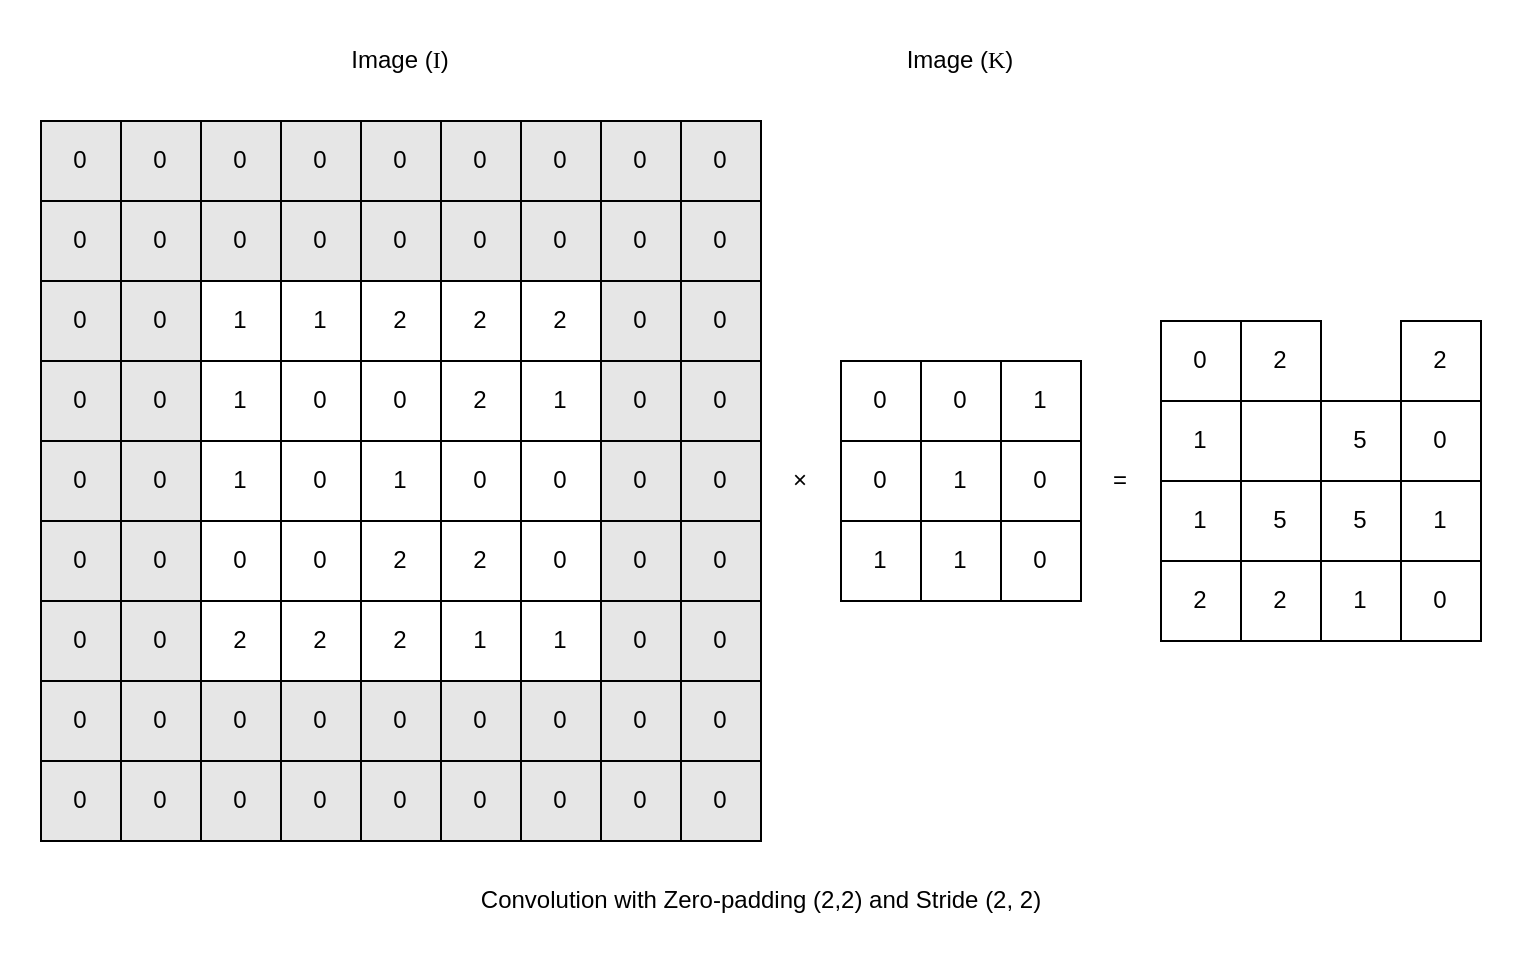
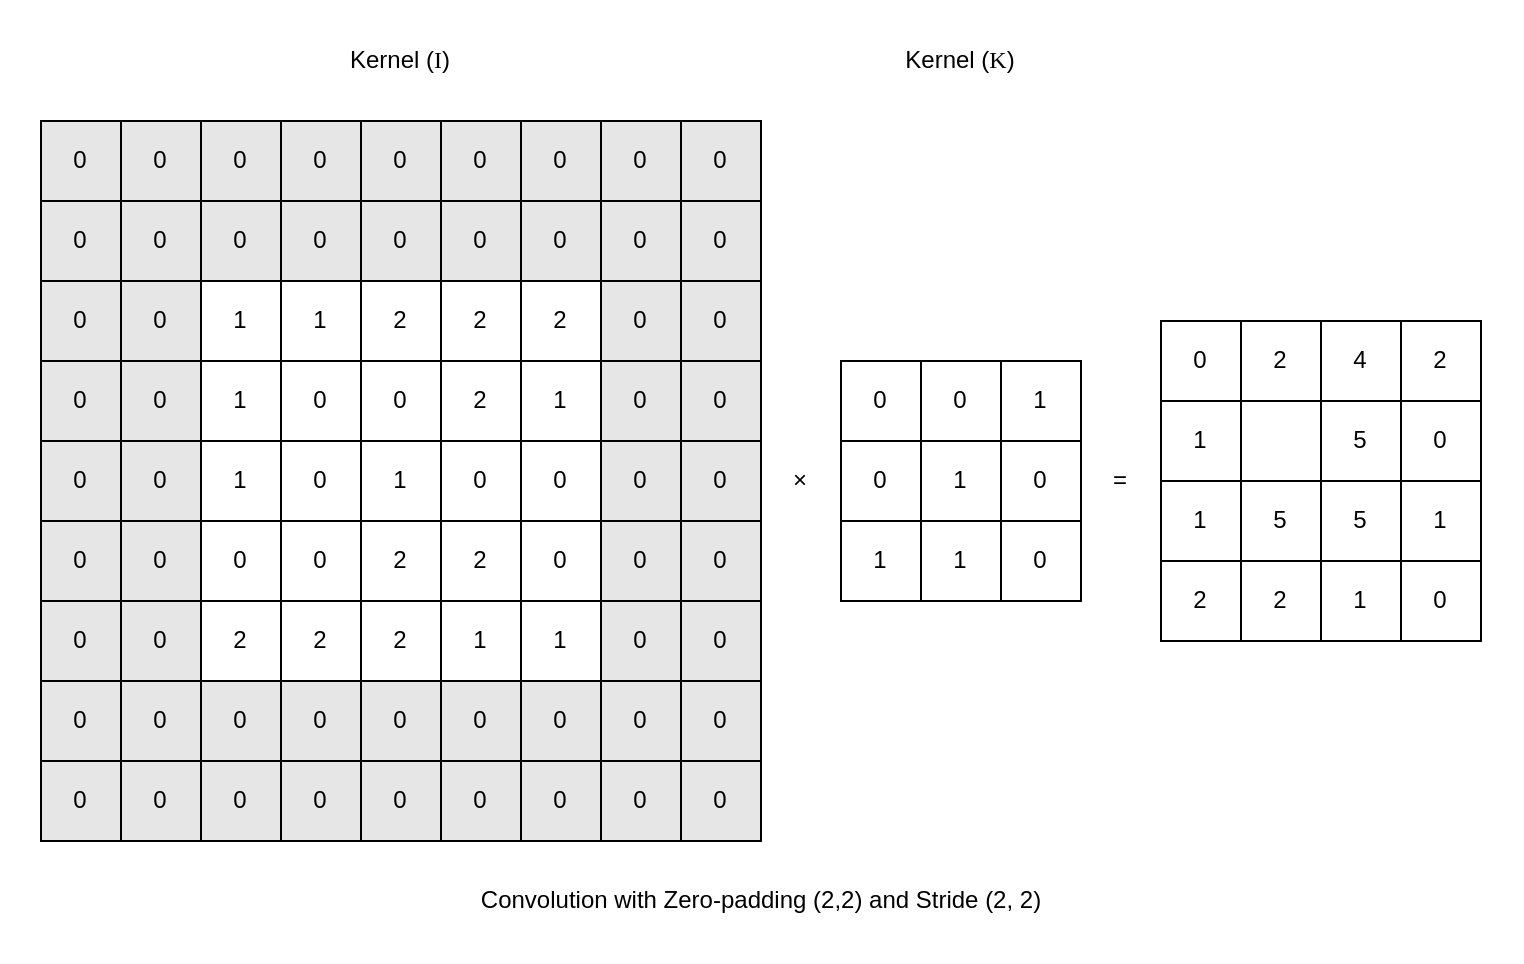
- <mxCell id="4" value="Image (&lt;font face=&quot;Times New Roman&quot;&gt;I&lt;/font&gt;)" style="text;html=1;strokeColor=none;fillColor=none;align=center;verticalAlign=middle;whiteSpace=wrap;rounded=0;" parent="3" vertex="1"><mxGeometry width="360" height="20" as="geometry" /></mxCell>
+ <mxCell id="4" value="Kernel (&lt;font face=&quot;Times New Roman&quot;&gt;I&lt;/font&gt;)" style="text;html=1;strokeColor=none;fillColor=none;align=center;verticalAlign=middle;whiteSpace=wrap;rounded=0;" parent="3" vertex="1"><mxGeometry width="360" height="20" as="geometry" /></mxCell>
- <mxCell id="5" value="Image (&lt;font face=&quot;Times New Roman&quot;&gt;K&lt;/font&gt;)" style="text;html=1;strokeColor=none;fillColor=none;align=center;verticalAlign=middle;whiteSpace=wrap;rounded=0;" parent="3" vertex="1"><mxGeometry x="400" width="120" height="20" as="geometry" /></mxCell>
+ <mxCell id="5" value="Kernel (&lt;font face=&quot;Times New Roman&quot;&gt;K&lt;/font&gt;)" style="text;html=1;strokeColor=none;fillColor=none;align=center;verticalAlign=middle;whiteSpace=wrap;rounded=0;" parent="3" vertex="1"><mxGeometry x="400" width="120" height="20" as="geometry" /></mxCell>
+ <mxCell id="72" value="4" style="text;html=1;strokeColor=default;fillColor=default;align=center;verticalAlign=middle;whiteSpace=wrap;rounded=0;" parent="69" vertex="1"><mxGeometry x="80" width="40" height="40" as="geometry" /></mxCell>
